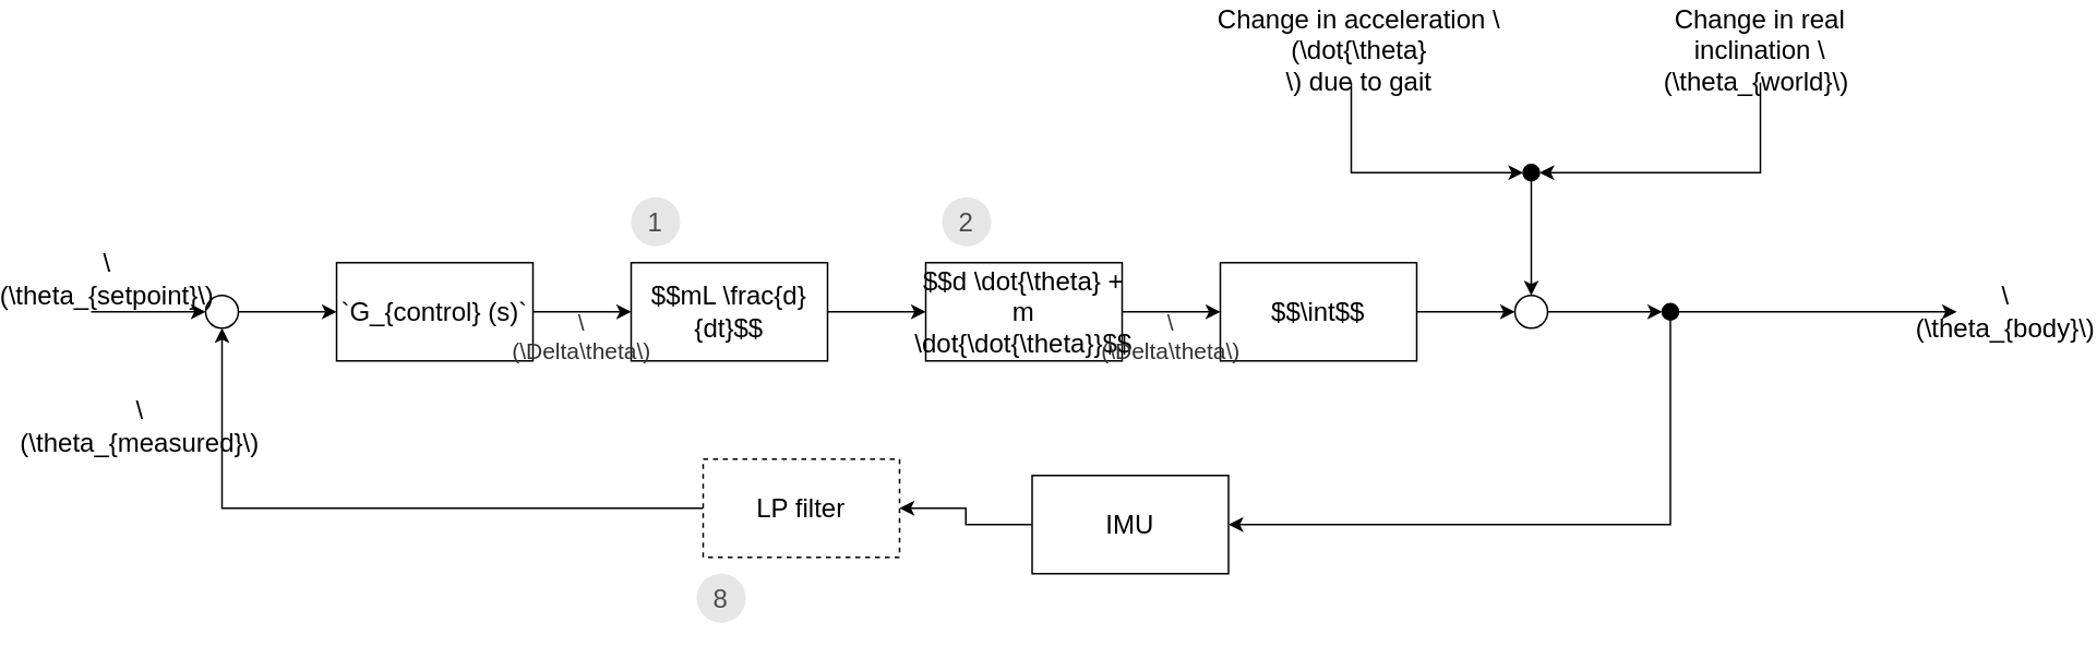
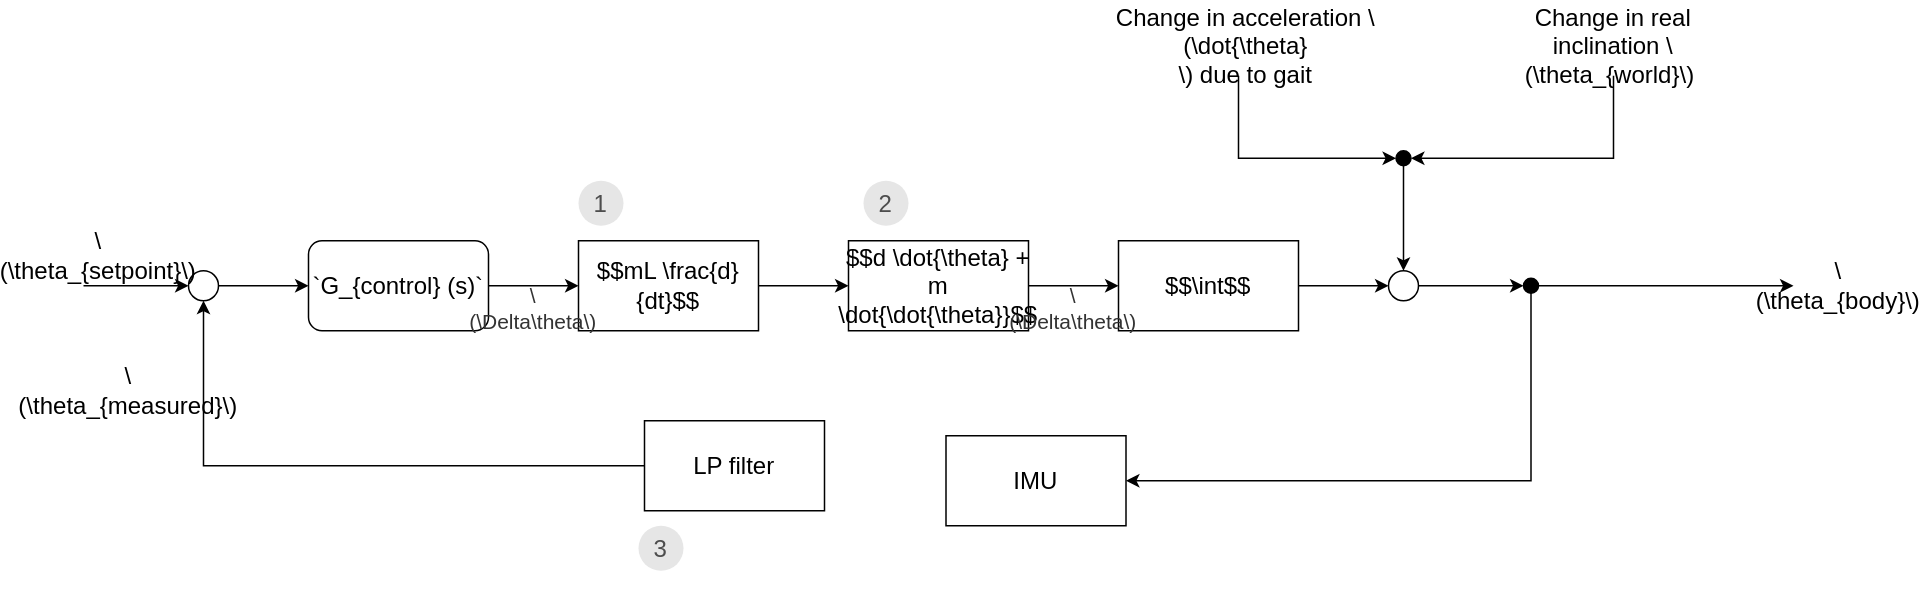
- <mxCell id="6" value="`G_{control} (s)`" style="rounded=0;whiteSpace=wrap;html=1;fontSize=16;" vertex="1" parent="1"><mxGeometry x="180" y="160" width="120" height="60" as="geometry" /></mxCell>
+ <mxCell id="6" value="`G_{control} (s)`" style="whiteSpace=wrap;html=1;fontSize=16;rounded=1;" vertex="1" parent="1"><mxGeometry x="180" y="160" width="120" height="60" as="geometry" /></mxCell>
- <mxCell id="22" value="LP filter" style="rounded=0;whiteSpace=wrap;html=1;fontSize=16;dashed=1;" vertex="1" parent="1"><mxGeometry x="404" y="280" width="120" height="60" as="geometry" /></mxCell>
+ <mxCell id="22" value="LP filter" style="rounded=0;whiteSpace=wrap;html=1;fontSize=16;" vertex="1" parent="1"><mxGeometry x="404" y="280" width="120" height="60" as="geometry" /></mxCell>
- <mxCell id="19" style="edgeStyle=orthogonalEdgeStyle;rounded=0;orthogonalLoop=1;jettySize=auto;html=1;exitX=0;exitY=0.5;exitDx=0;exitDy=0;entryX=1;entryY=0.5;entryDx=0;entryDy=0;fontSize=16;" edge="1" parent="1" source="20" target="22"><mxGeometry relative="1" as="geometry" /></mxCell>
- <mxCell id="33" value="8" style="ellipse;whiteSpace=wrap;html=1;aspect=fixed;fontSize=16;strokeColor=none;fillColor=#E6E6E6;fontColor=#4D4D4D;" vertex="1" parent="1"><mxGeometry x="400" y="350" width="30" height="30" as="geometry" /></mxCell>
+ <mxCell id="33" value="3" style="ellipse;whiteSpace=wrap;html=1;aspect=fixed;fontSize=16;strokeColor=none;fillColor=#E6E6E6;fontColor=#4D4D4D;" vertex="1" parent="1"><mxGeometry x="400" y="350" width="30" height="30" as="geometry" /></mxCell>
